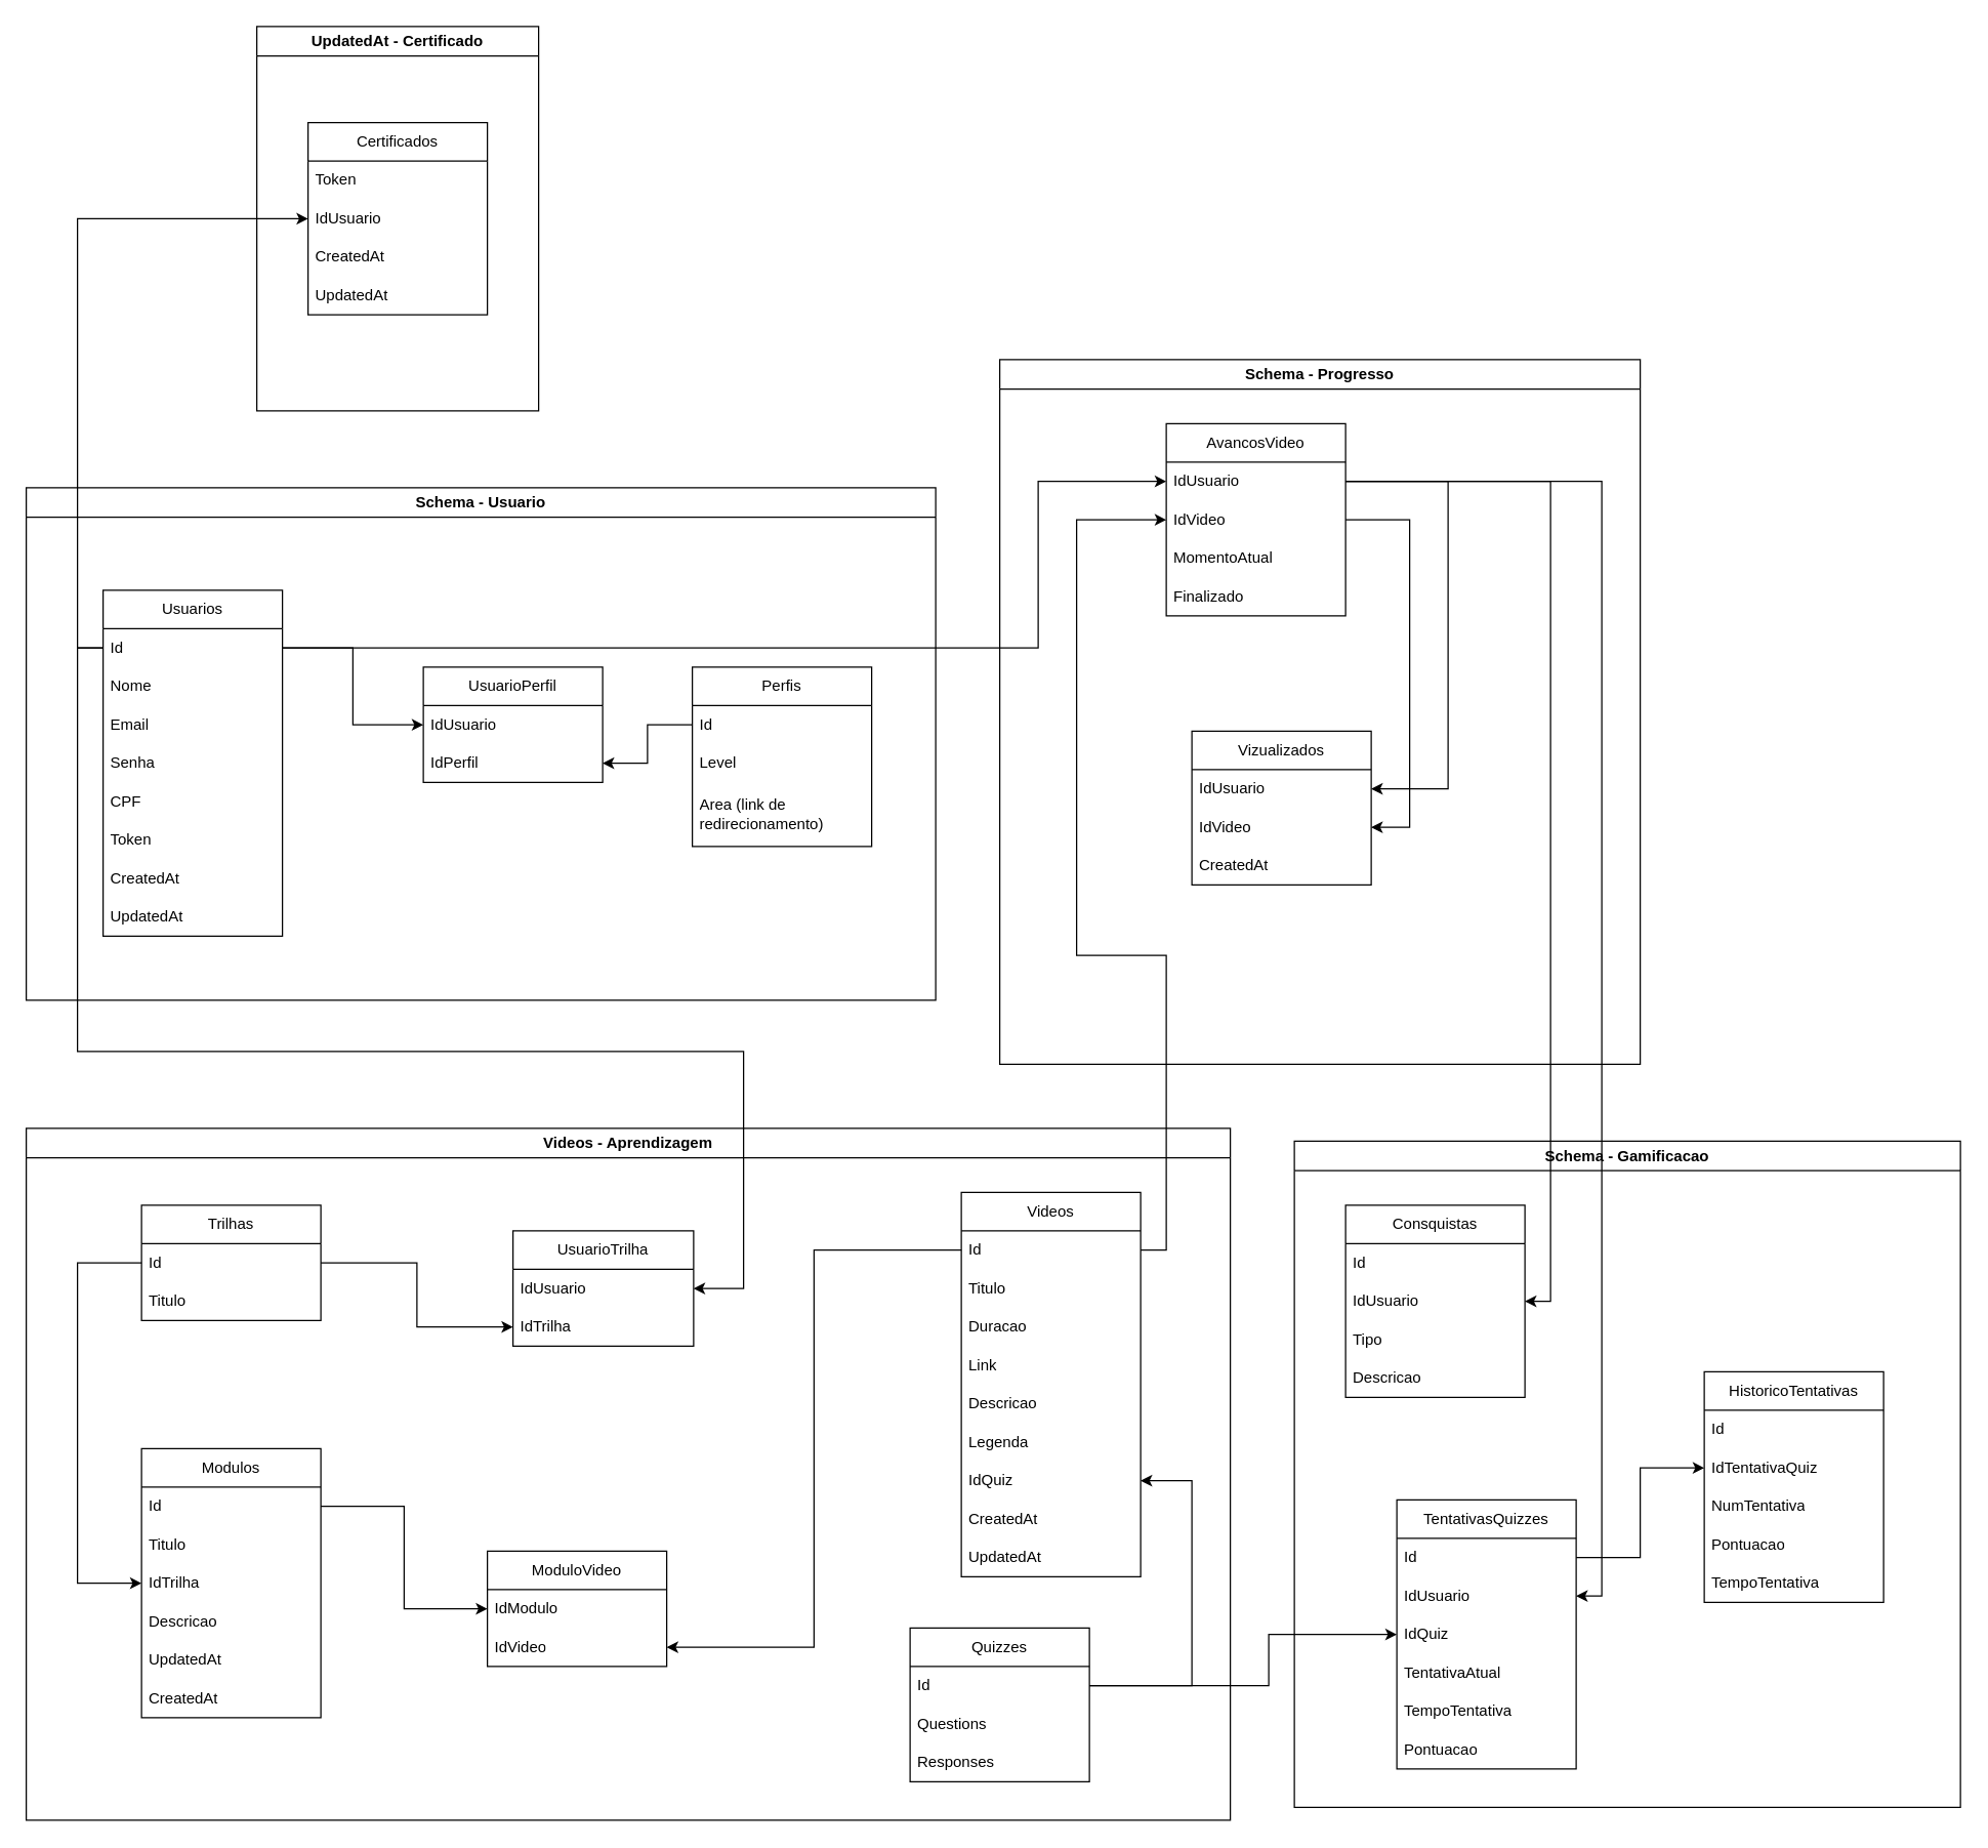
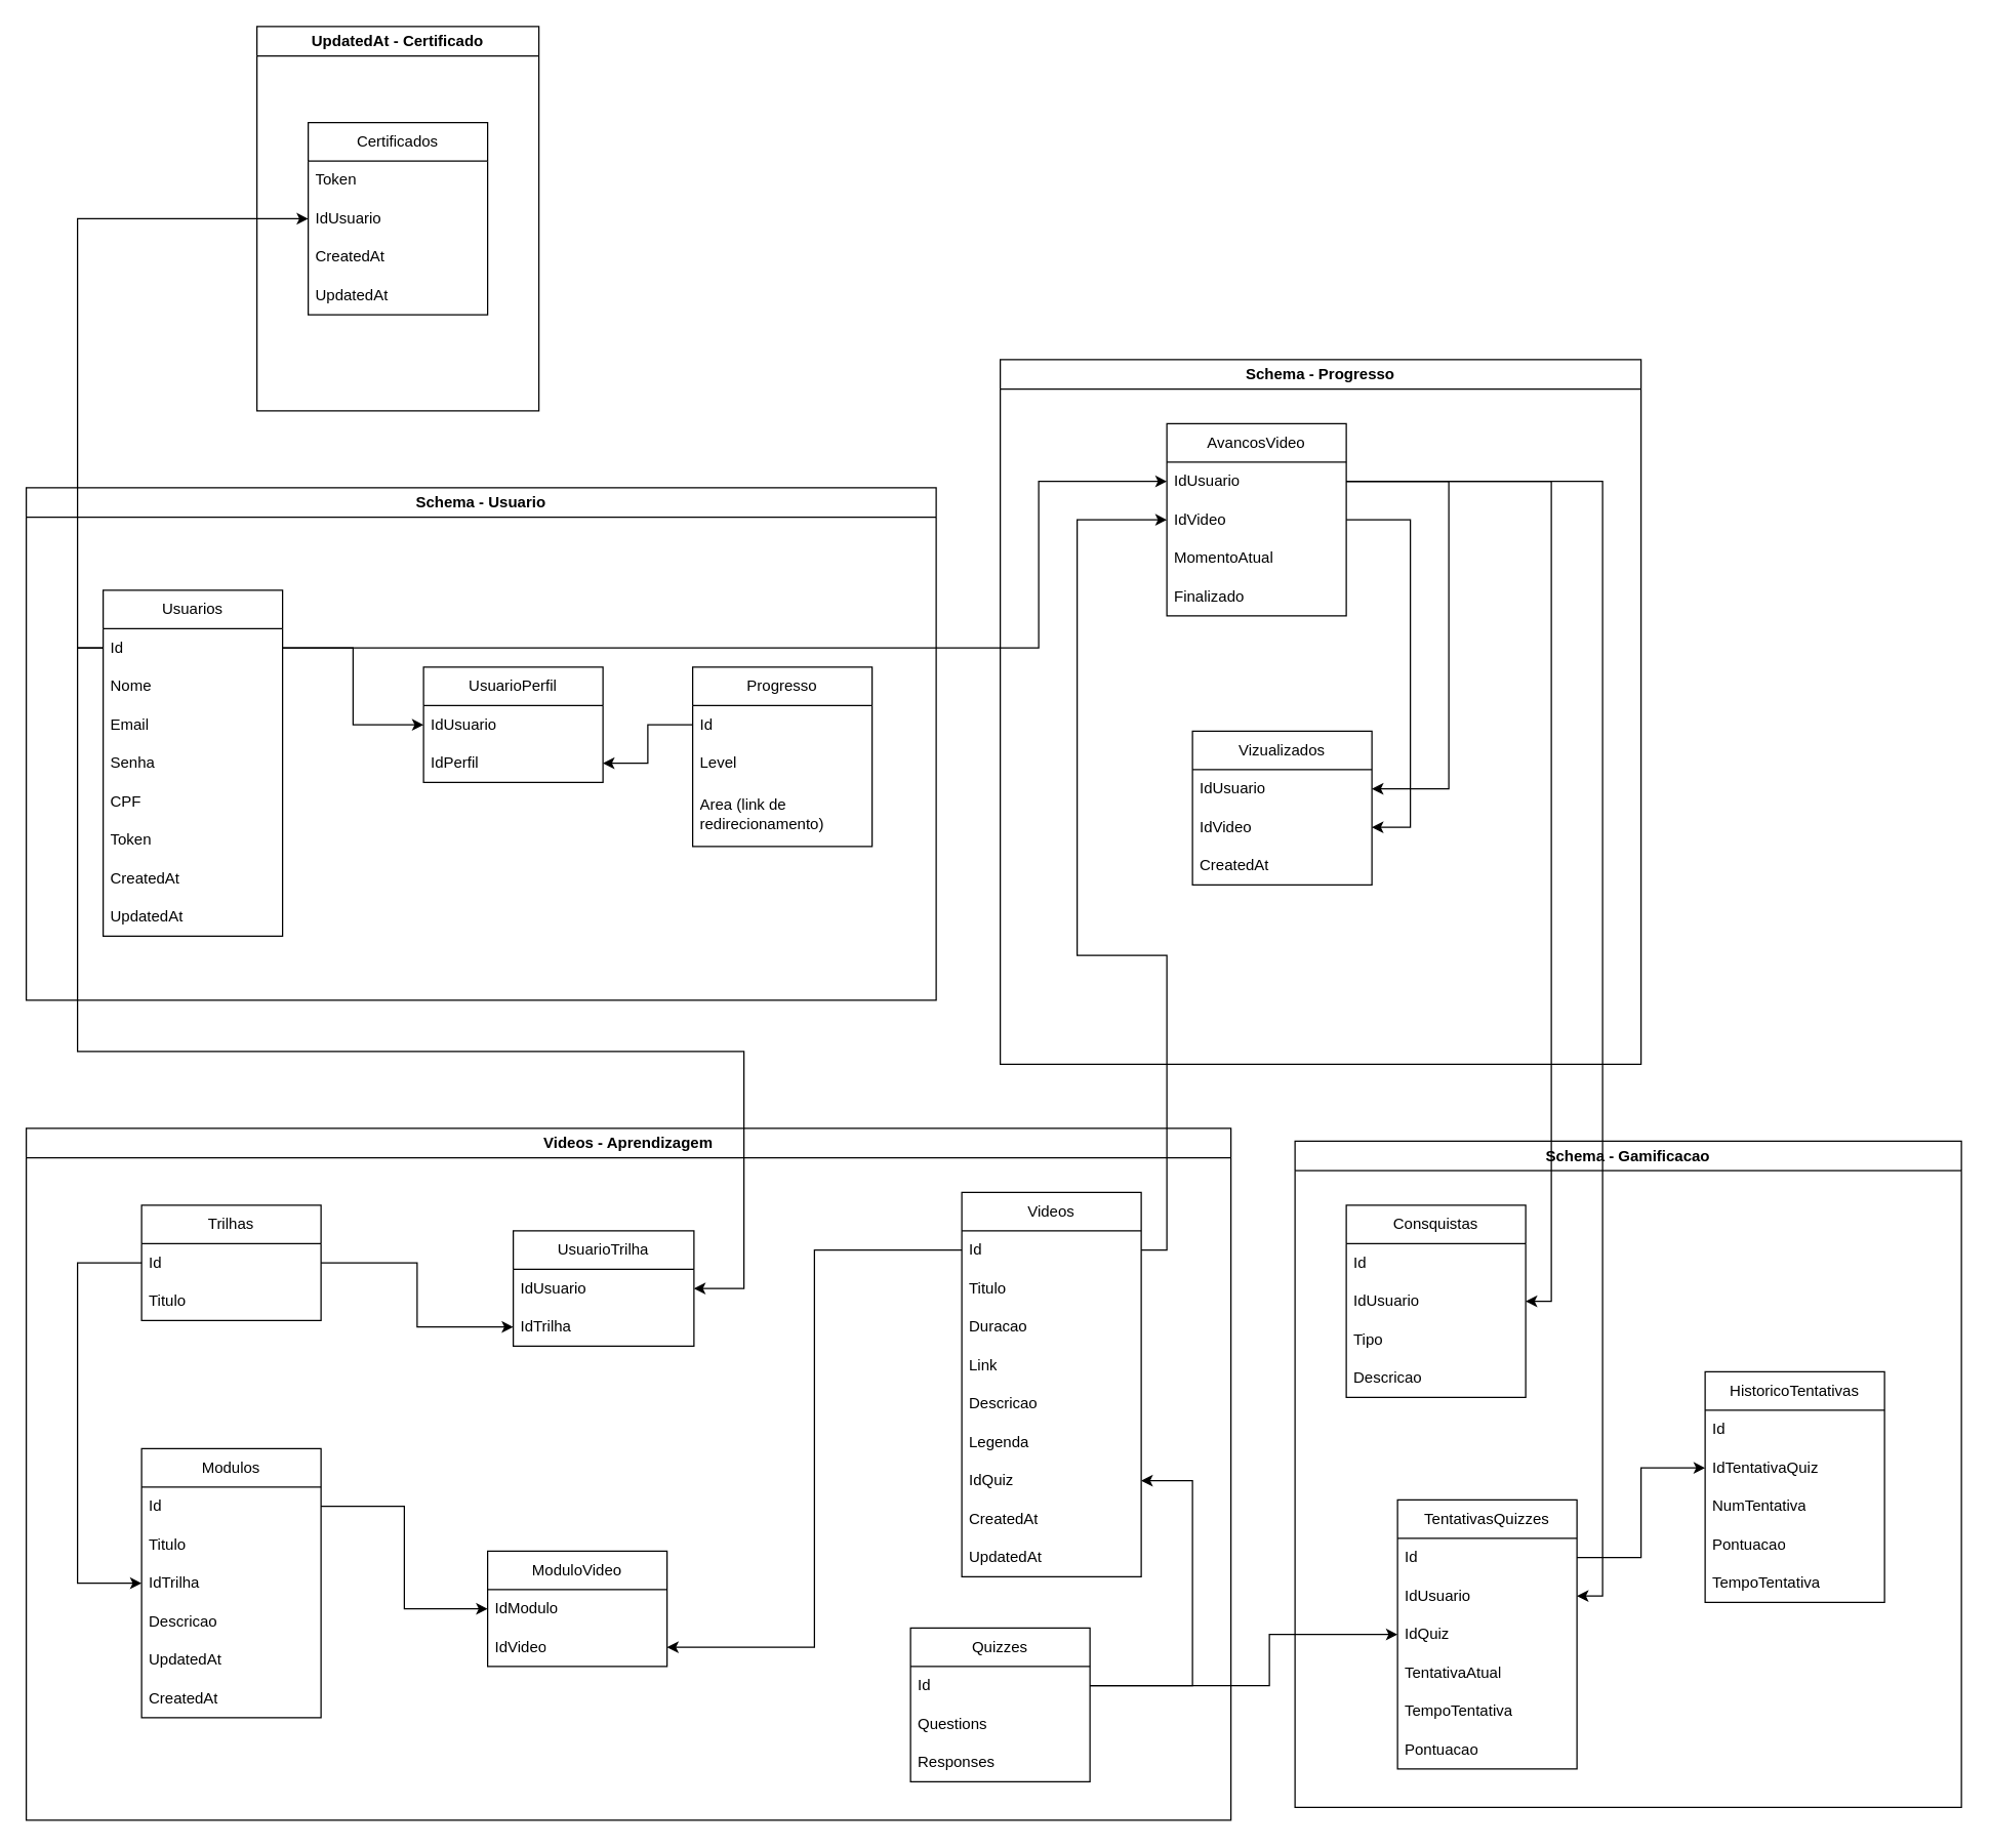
- <mxCell id="12" value="Perfis" style="swimlane;fontStyle=0;childLayout=stackLayout;horizontal=1;startSize=30;horizontalStack=0;resizeParent=1;resizeParentMax=0;resizeLast=0;collapsible=1;marginBottom=0;whiteSpace=wrap;html=1;" parent="2" vertex="1"><mxGeometry x="520" y="140" width="140" height="140" as="geometry" /></mxCell>
+ <mxCell id="12" value="Progresso" style="swimlane;fontStyle=0;childLayout=stackLayout;horizontal=1;startSize=30;horizontalStack=0;resizeParent=1;resizeParentMax=0;resizeLast=0;collapsible=1;marginBottom=0;whiteSpace=wrap;html=1;" parent="2" vertex="1"><mxGeometry x="520" y="140" width="140" height="140" as="geometry" /></mxCell>
